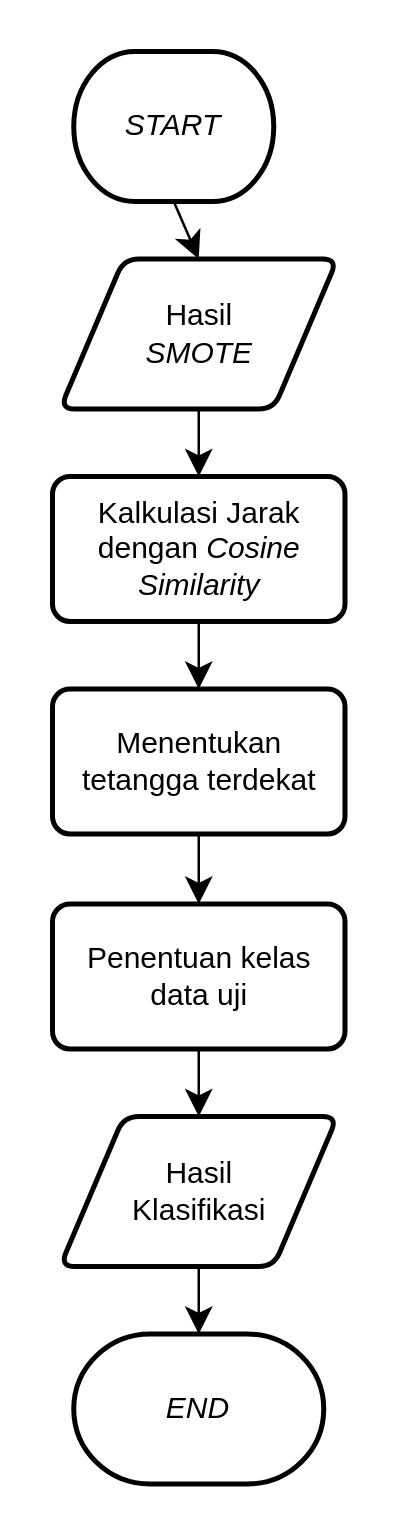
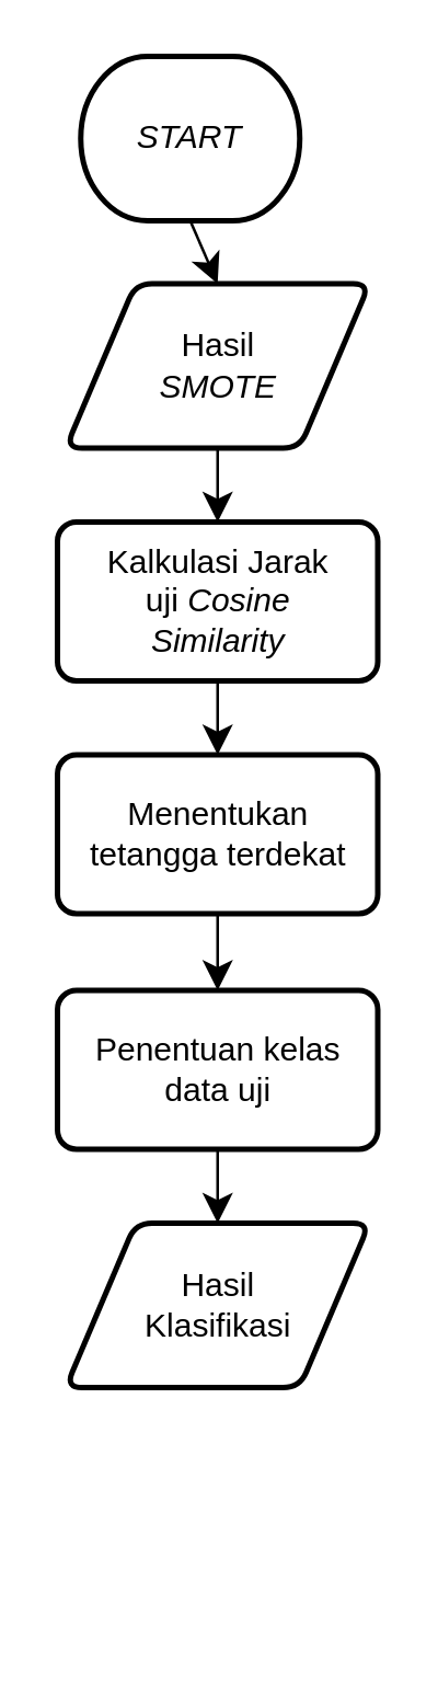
- <mxCell id="8" value="Kalkulasi Jarak&lt;div&gt;dengan &lt;i&gt;Cosine&lt;/i&gt;&lt;/div&gt;&lt;div&gt;&lt;i&gt;Similarity&lt;/i&gt;&lt;/div&gt;" style="rounded=1;whiteSpace=wrap;html=1;absoluteArcSize=1;arcSize=14;strokeWidth=2;" vertex="1" parent="1"><mxGeometry x="20.5" y="190" width="117" height="58" as="geometry" /></mxCell>
+ <mxCell id="8" value="Kalkulasi Jarak&lt;div&gt;uji &lt;i&gt;Cosine&lt;/i&gt;&lt;/div&gt;&lt;div&gt;&lt;i&gt;Similarity&lt;/i&gt;&lt;/div&gt;" style="rounded=1;whiteSpace=wrap;html=1;absoluteArcSize=1;arcSize=14;strokeWidth=2;" vertex="1" parent="1"><mxGeometry x="20.5" y="190" width="117" height="58" as="geometry" /></mxCell>
- <mxCell id="14" style="edgeStyle=none;curved=1;rounded=0;orthogonalLoop=1;jettySize=auto;html=1;exitX=0.5;exitY=1;exitDx=0;exitDy=0;entryX=0.5;entryY=0;entryDx=0;entryDy=0;entryPerimeter=0;fontSize=12;startSize=8;endSize=8;" edge="1" parent="1" source="13" target="4"><mxGeometry relative="1" as="geometry" /></mxCell>
- <mxCell id="4" value="&lt;i&gt;END&lt;/i&gt;" style="strokeWidth=2;html=1;shape=mxgraph.flowchart.terminator;whiteSpace=wrap;" vertex="1" parent="1"><mxGeometry x="29" y="533" width="100" height="60" as="geometry" /></mxCell>
